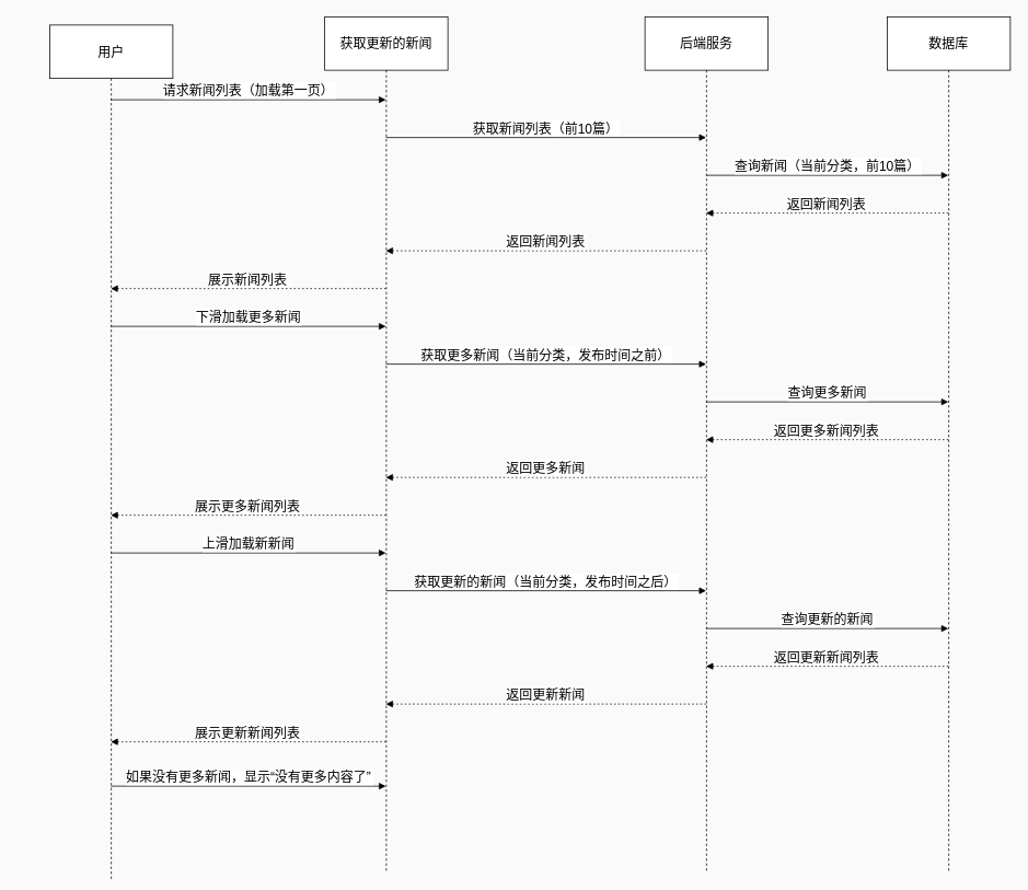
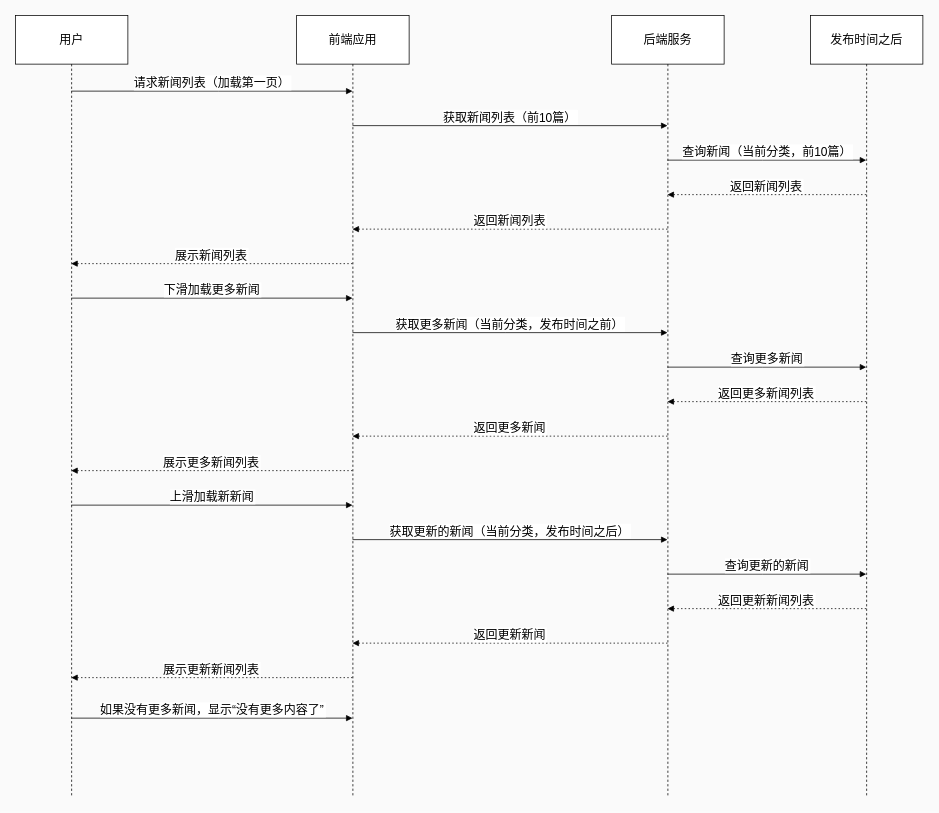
- <mxCell id="3" value="获取更新的新闻" style="shape=umlLifeline;perimeter=lifelinePerimeter;whiteSpace=wrap;container=1;dropTarget=0;collapsible=0;recursiveResize=0;outlineConnect=0;portConstraint=eastwest;newEdgeStyle={&quot;edgeStyle&quot;:&quot;elbowEdgeStyle&quot;,&quot;elbow&quot;:&quot;vertical&quot;,&quot;curved&quot;:0,&quot;rounded&quot;:0};size=65;fontSize=16;" parent="1" vertex="1"><mxGeometry x="395" y="20" width="150" height="1042" as="geometry" /></mxCell>
+ <mxCell id="3" value="前端应用" style="shape=umlLifeline;perimeter=lifelinePerimeter;whiteSpace=wrap;container=1;dropTarget=0;collapsible=0;recursiveResize=0;outlineConnect=0;portConstraint=eastwest;newEdgeStyle={&quot;edgeStyle&quot;:&quot;elbowEdgeStyle&quot;,&quot;elbow&quot;:&quot;vertical&quot;,&quot;curved&quot;:0,&quot;rounded&quot;:0};size=65;fontSize=16;" parent="1" vertex="1"><mxGeometry x="395" y="20" width="150" height="1042" as="geometry" /></mxCell>
- <mxCell id="5" value="数据库" style="shape=umlLifeline;perimeter=lifelinePerimeter;whiteSpace=wrap;container=1;dropTarget=0;collapsible=0;recursiveResize=0;outlineConnect=0;portConstraint=eastwest;newEdgeStyle={&quot;edgeStyle&quot;:&quot;elbowEdgeStyle&quot;,&quot;elbow&quot;:&quot;vertical&quot;,&quot;curved&quot;:0,&quot;rounded&quot;:0};size=65;fontSize=16;" parent="1" vertex="1"><mxGeometry x="1080" y="20" width="150" height="1042" as="geometry" /></mxCell>
+ <mxCell id="5" value="发布时间之后" style="shape=umlLifeline;perimeter=lifelinePerimeter;whiteSpace=wrap;container=1;dropTarget=0;collapsible=0;recursiveResize=0;outlineConnect=0;portConstraint=eastwest;newEdgeStyle={&quot;edgeStyle&quot;:&quot;elbowEdgeStyle&quot;,&quot;elbow&quot;:&quot;vertical&quot;,&quot;curved&quot;:0,&quot;rounded&quot;:0};size=65;fontSize=16;" parent="1" vertex="1"><mxGeometry x="1080" y="20" width="150" height="1042" as="geometry" /></mxCell>
- <mxCell id="4" value="后端服务" style="shape=umlLifeline;perimeter=lifelinePerimeter;whiteSpace=wrap;container=1;dropTarget=0;collapsible=0;recursiveResize=0;outlineConnect=0;portConstraint=eastwest;newEdgeStyle={&quot;edgeStyle&quot;:&quot;elbowEdgeStyle&quot;,&quot;elbow&quot;:&quot;vertical&quot;,&quot;curved&quot;:0,&quot;rounded&quot;:0};size=65;fontSize=16;" parent="1" vertex="1"><mxGeometry x="785" y="20" width="150" height="1042" as="geometry" /></mxCell>
+ <mxCell id="4" value="后端服务" style="shape=umlLifeline;perimeter=lifelinePerimeter;whiteSpace=wrap;container=1;dropTarget=0;collapsible=0;recursiveResize=0;outlineConnect=0;portConstraint=eastwest;newEdgeStyle={&quot;edgeStyle&quot;:&quot;elbowEdgeStyle&quot;,&quot;elbow&quot;:&quot;vertical&quot;,&quot;curved&quot;:0,&quot;rounded&quot;:0};size=65;fontSize=16;" parent="1" vertex="1"><mxGeometry x="815" y="20" width="150" height="1042" as="geometry" /></mxCell>
- <mxCell id="2" value="用户" style="shape=umlLifeline;perimeter=lifelinePerimeter;whiteSpace=wrap;container=1;dropTarget=0;collapsible=0;recursiveResize=0;outlineConnect=0;portConstraint=eastwest;newEdgeStyle={&quot;edgeStyle&quot;:&quot;elbowEdgeStyle&quot;,&quot;elbow&quot;:&quot;vertical&quot;,&quot;curved&quot;:0,&quot;rounded&quot;:0};size=65;fontSize=16;" parent="1" vertex="1"><mxGeometry x="60" y="30" width="150" height="1042" as="geometry" /></mxCell>
+ <mxCell id="2" value="用户" style="shape=umlLifeline;perimeter=lifelinePerimeter;whiteSpace=wrap;container=1;dropTarget=0;collapsible=0;recursiveResize=0;outlineConnect=0;portConstraint=eastwest;newEdgeStyle={&quot;edgeStyle&quot;:&quot;elbowEdgeStyle&quot;,&quot;elbow&quot;:&quot;vertical&quot;,&quot;curved&quot;:0,&quot;rounded&quot;:0};size=65;fontSize=16;" parent="1" vertex="1"><mxGeometry x="20" y="20" width="150" height="1042" as="geometry" /></mxCell>
